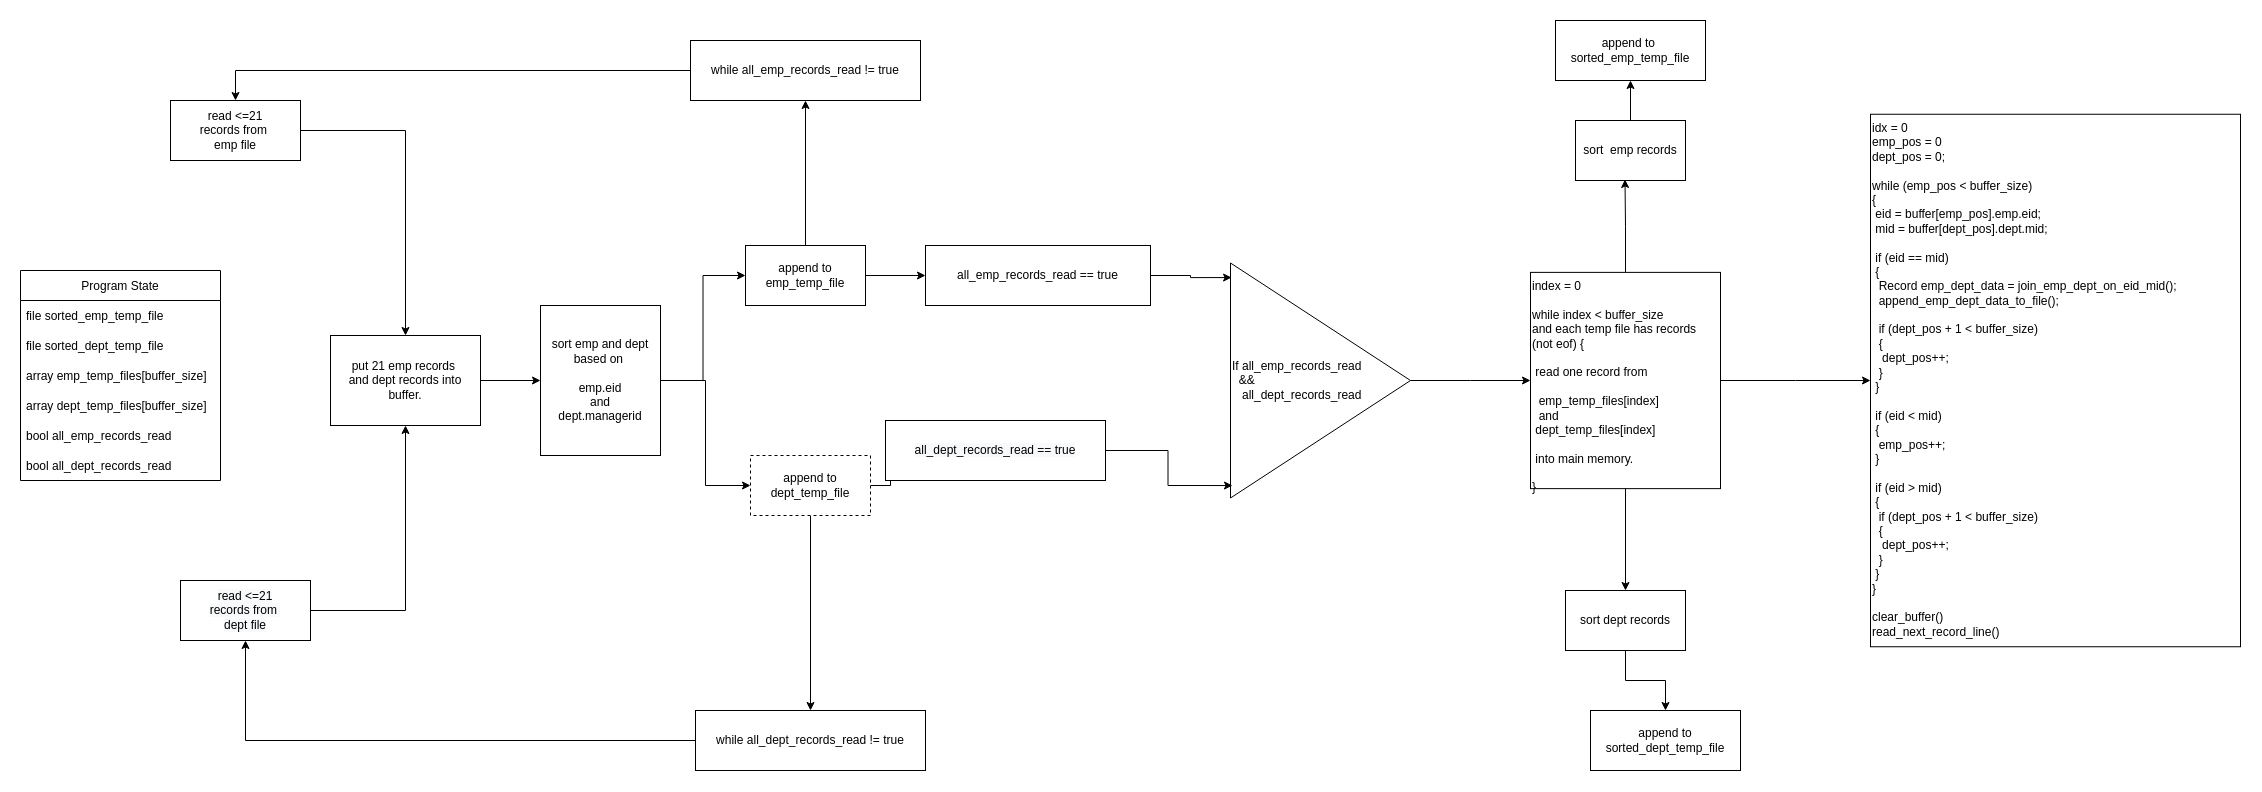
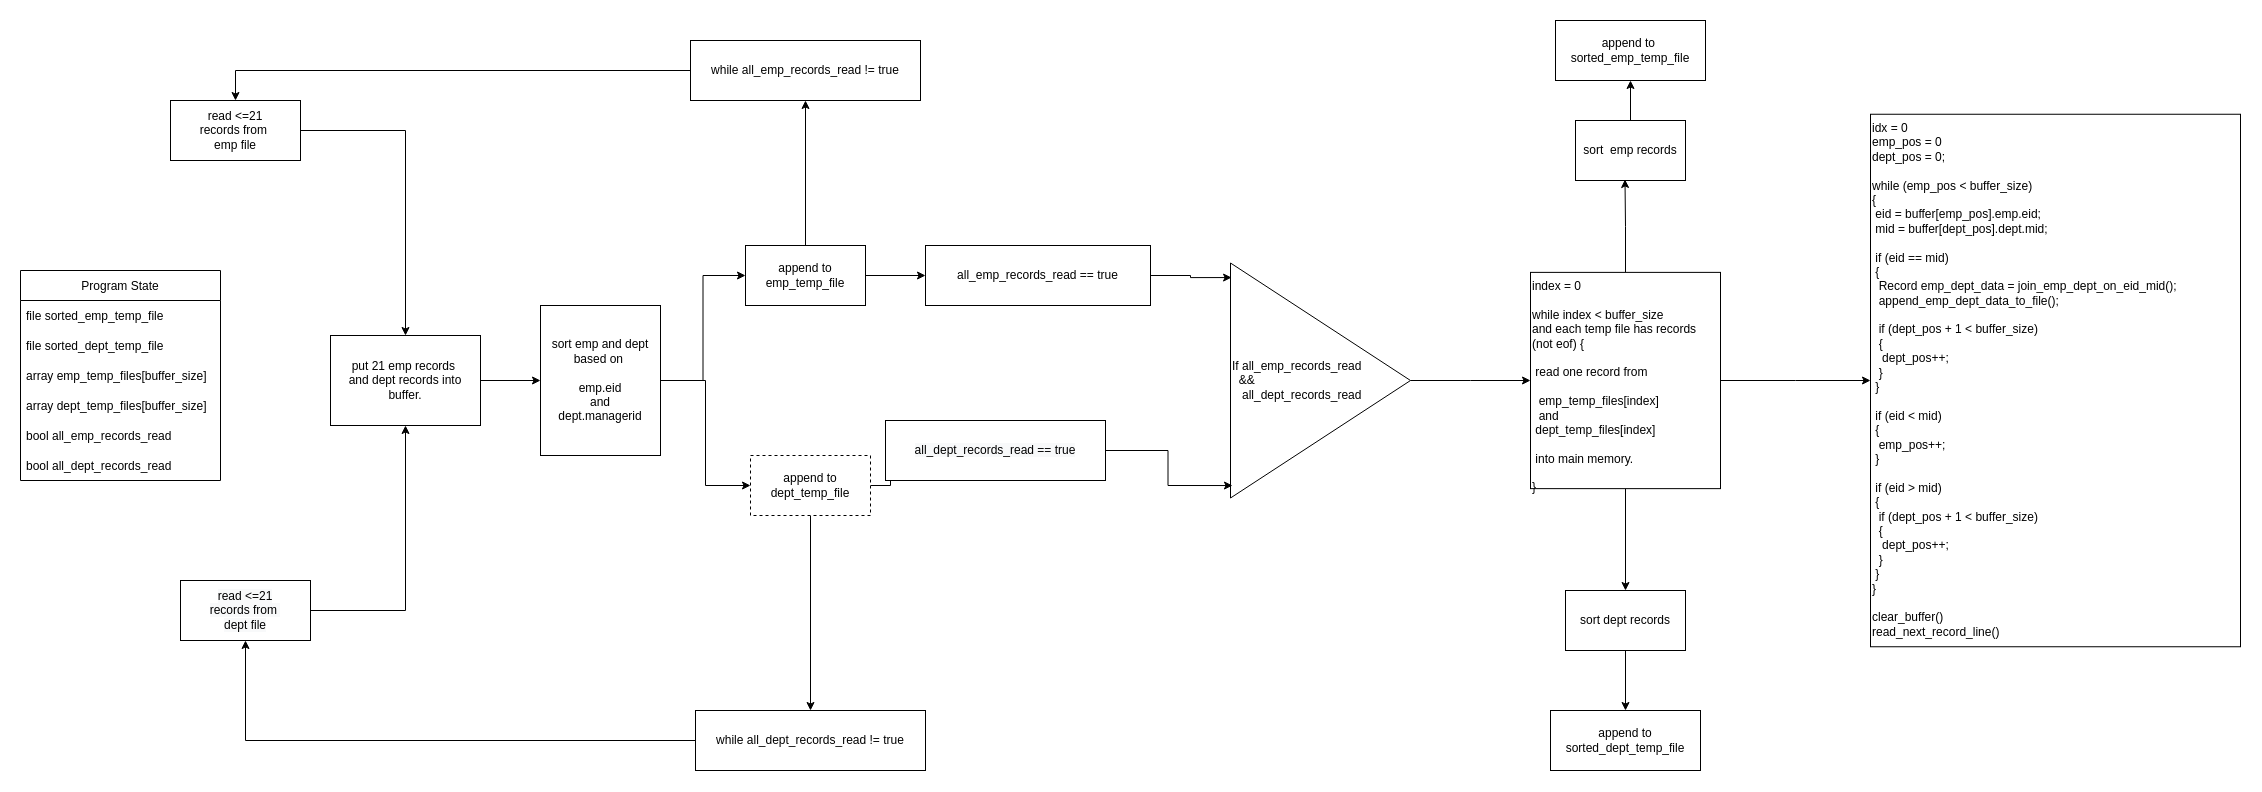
- <mxCell id="42" value="append to sorted_dept_temp_file" style="whiteSpace=wrap;html=1;" vertex="1" parent="1"><mxGeometry x="1590" y="710" width="150" height="60" as="geometry" /></mxCell>
+ <mxCell id="42" value="append to sorted_dept_temp_file" style="whiteSpace=wrap;html=1;" vertex="1" parent="1"><mxGeometry x="1550" y="710" width="150" height="60" as="geometry" /></mxCell>
